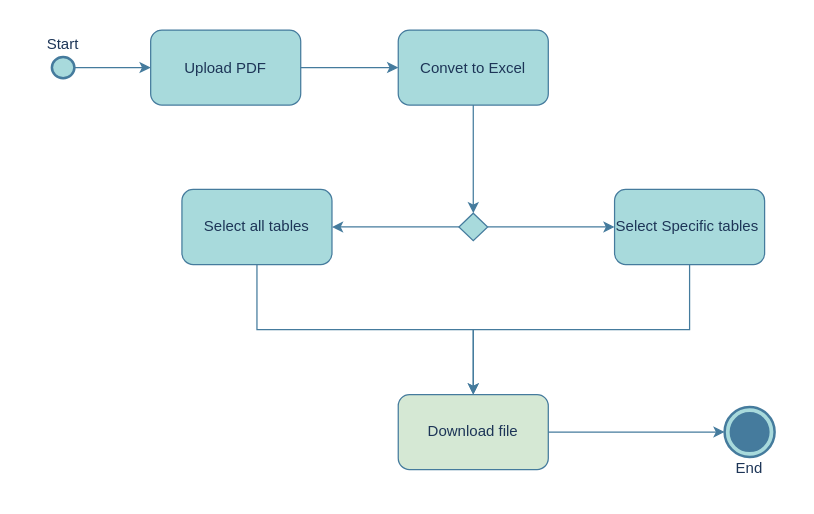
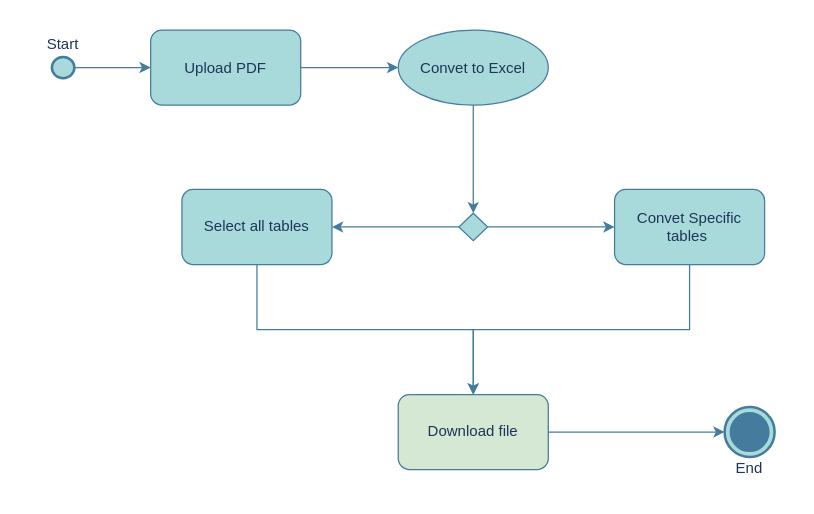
- <mxCell id="7" value="Convet to Excel" style="rounded=1;whiteSpace=wrap;html=1;labelBackgroundColor=none;fillColor=#A8DADC;strokeColor=#457B9D;fontColor=#1D3557;" parent="1" vertex="1"><mxGeometry x="318" y="23.5" width="120" height="60" as="geometry" /></mxCell>
+ <mxCell id="7" value="Convet to Excel" style="ellipse;whiteSpace=wrap;html=1;labelBackgroundColor=none;fillColor=#A8DADC;strokeColor=#457B9D;fontColor=#1D3557;" parent="1" vertex="1"><mxGeometry x="318" y="23.5" width="120" height="60" as="geometry" /></mxCell>
- <mxCell id="12" value="Select Specific tables&amp;nbsp;" style="rounded=1;whiteSpace=wrap;html=1;labelBackgroundColor=none;fillColor=#A8DADC;strokeColor=#457B9D;fontColor=#1D3557;" vertex="1" parent="1"><mxGeometry x="491" y="151" width="120" height="60" as="geometry" /></mxCell>
+ <mxCell id="12" value="Convet Specific tables&amp;nbsp;" style="rounded=1;whiteSpace=wrap;html=1;labelBackgroundColor=none;fillColor=#A8DADC;strokeColor=#457B9D;fontColor=#1D3557;" vertex="1" parent="1"><mxGeometry x="491" y="151" width="120" height="60" as="geometry" /></mxCell>
